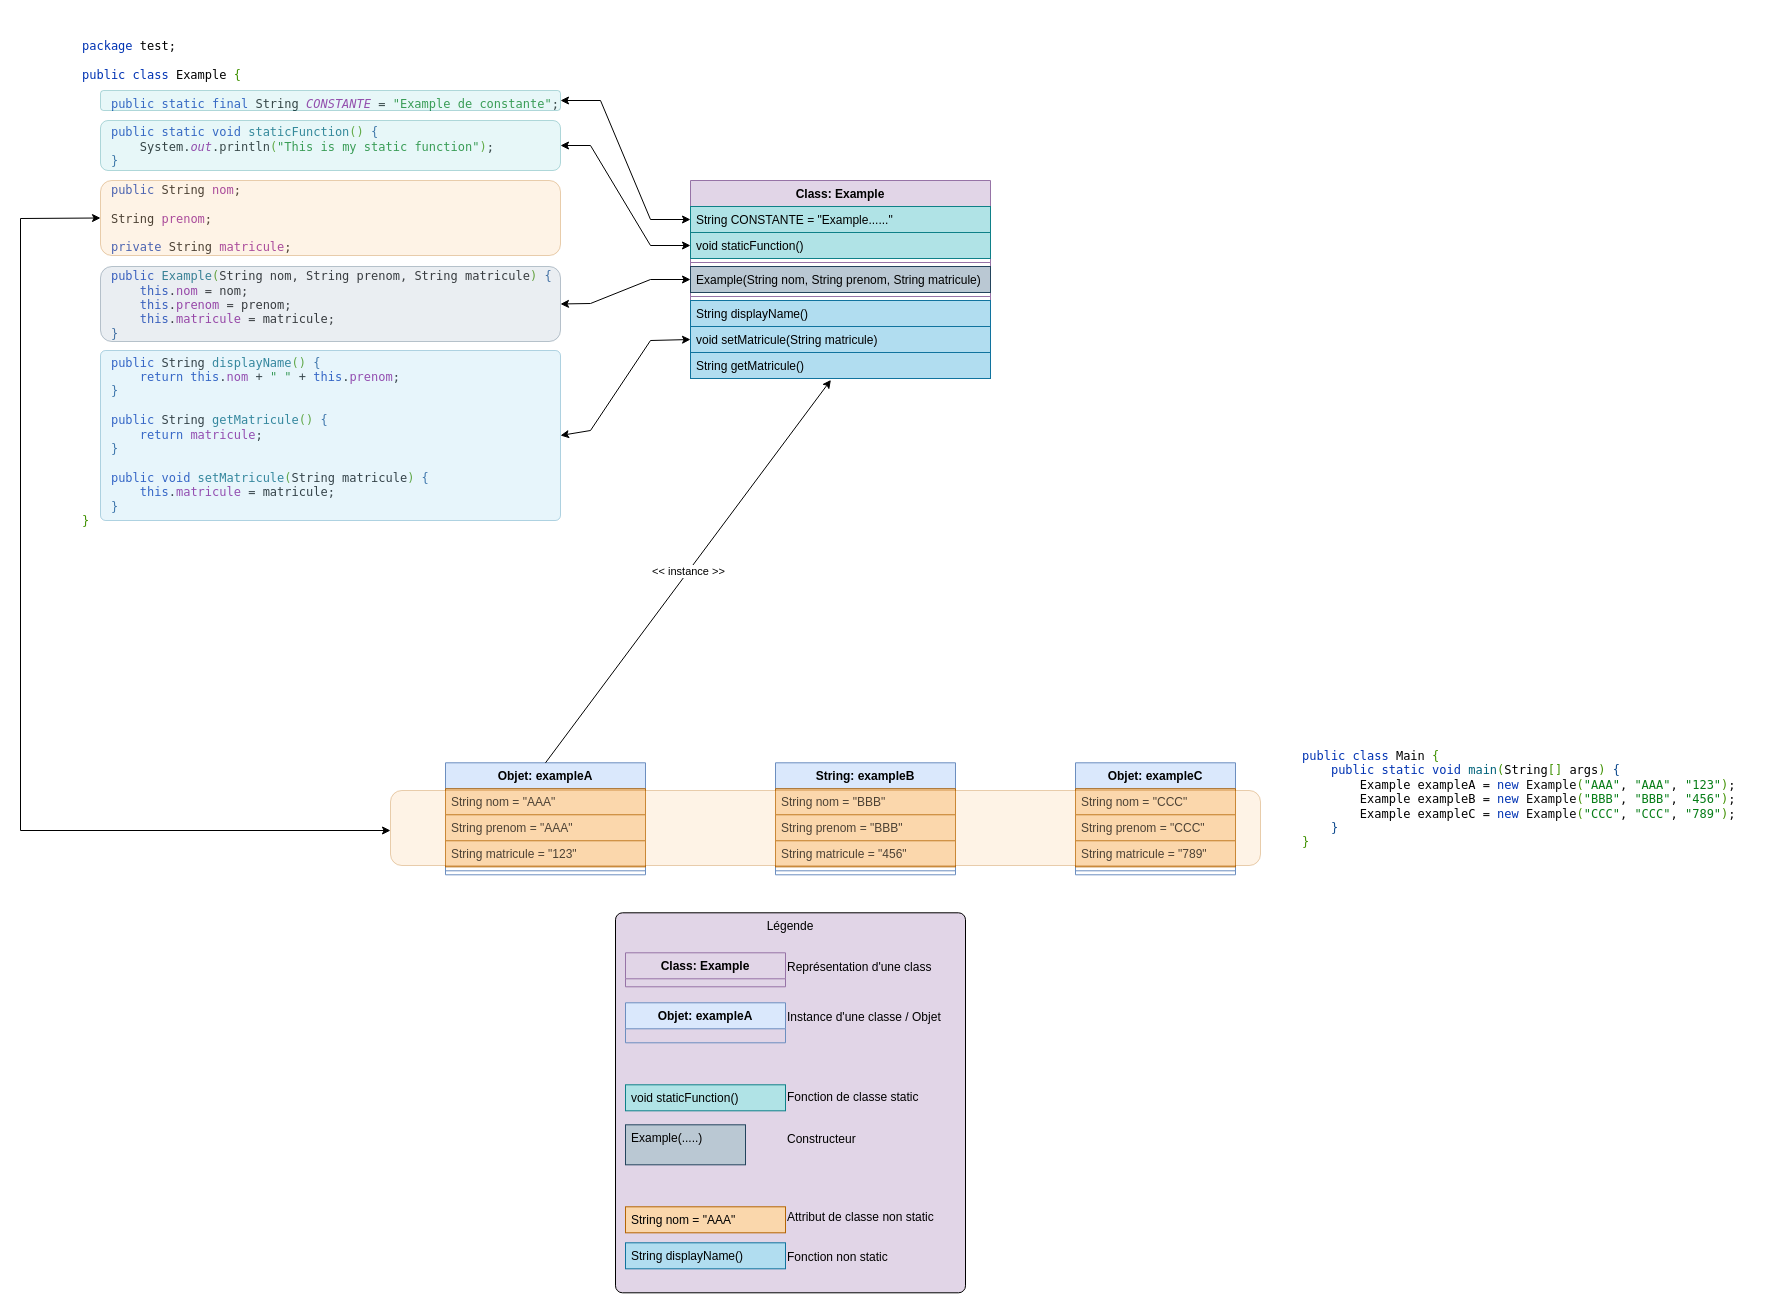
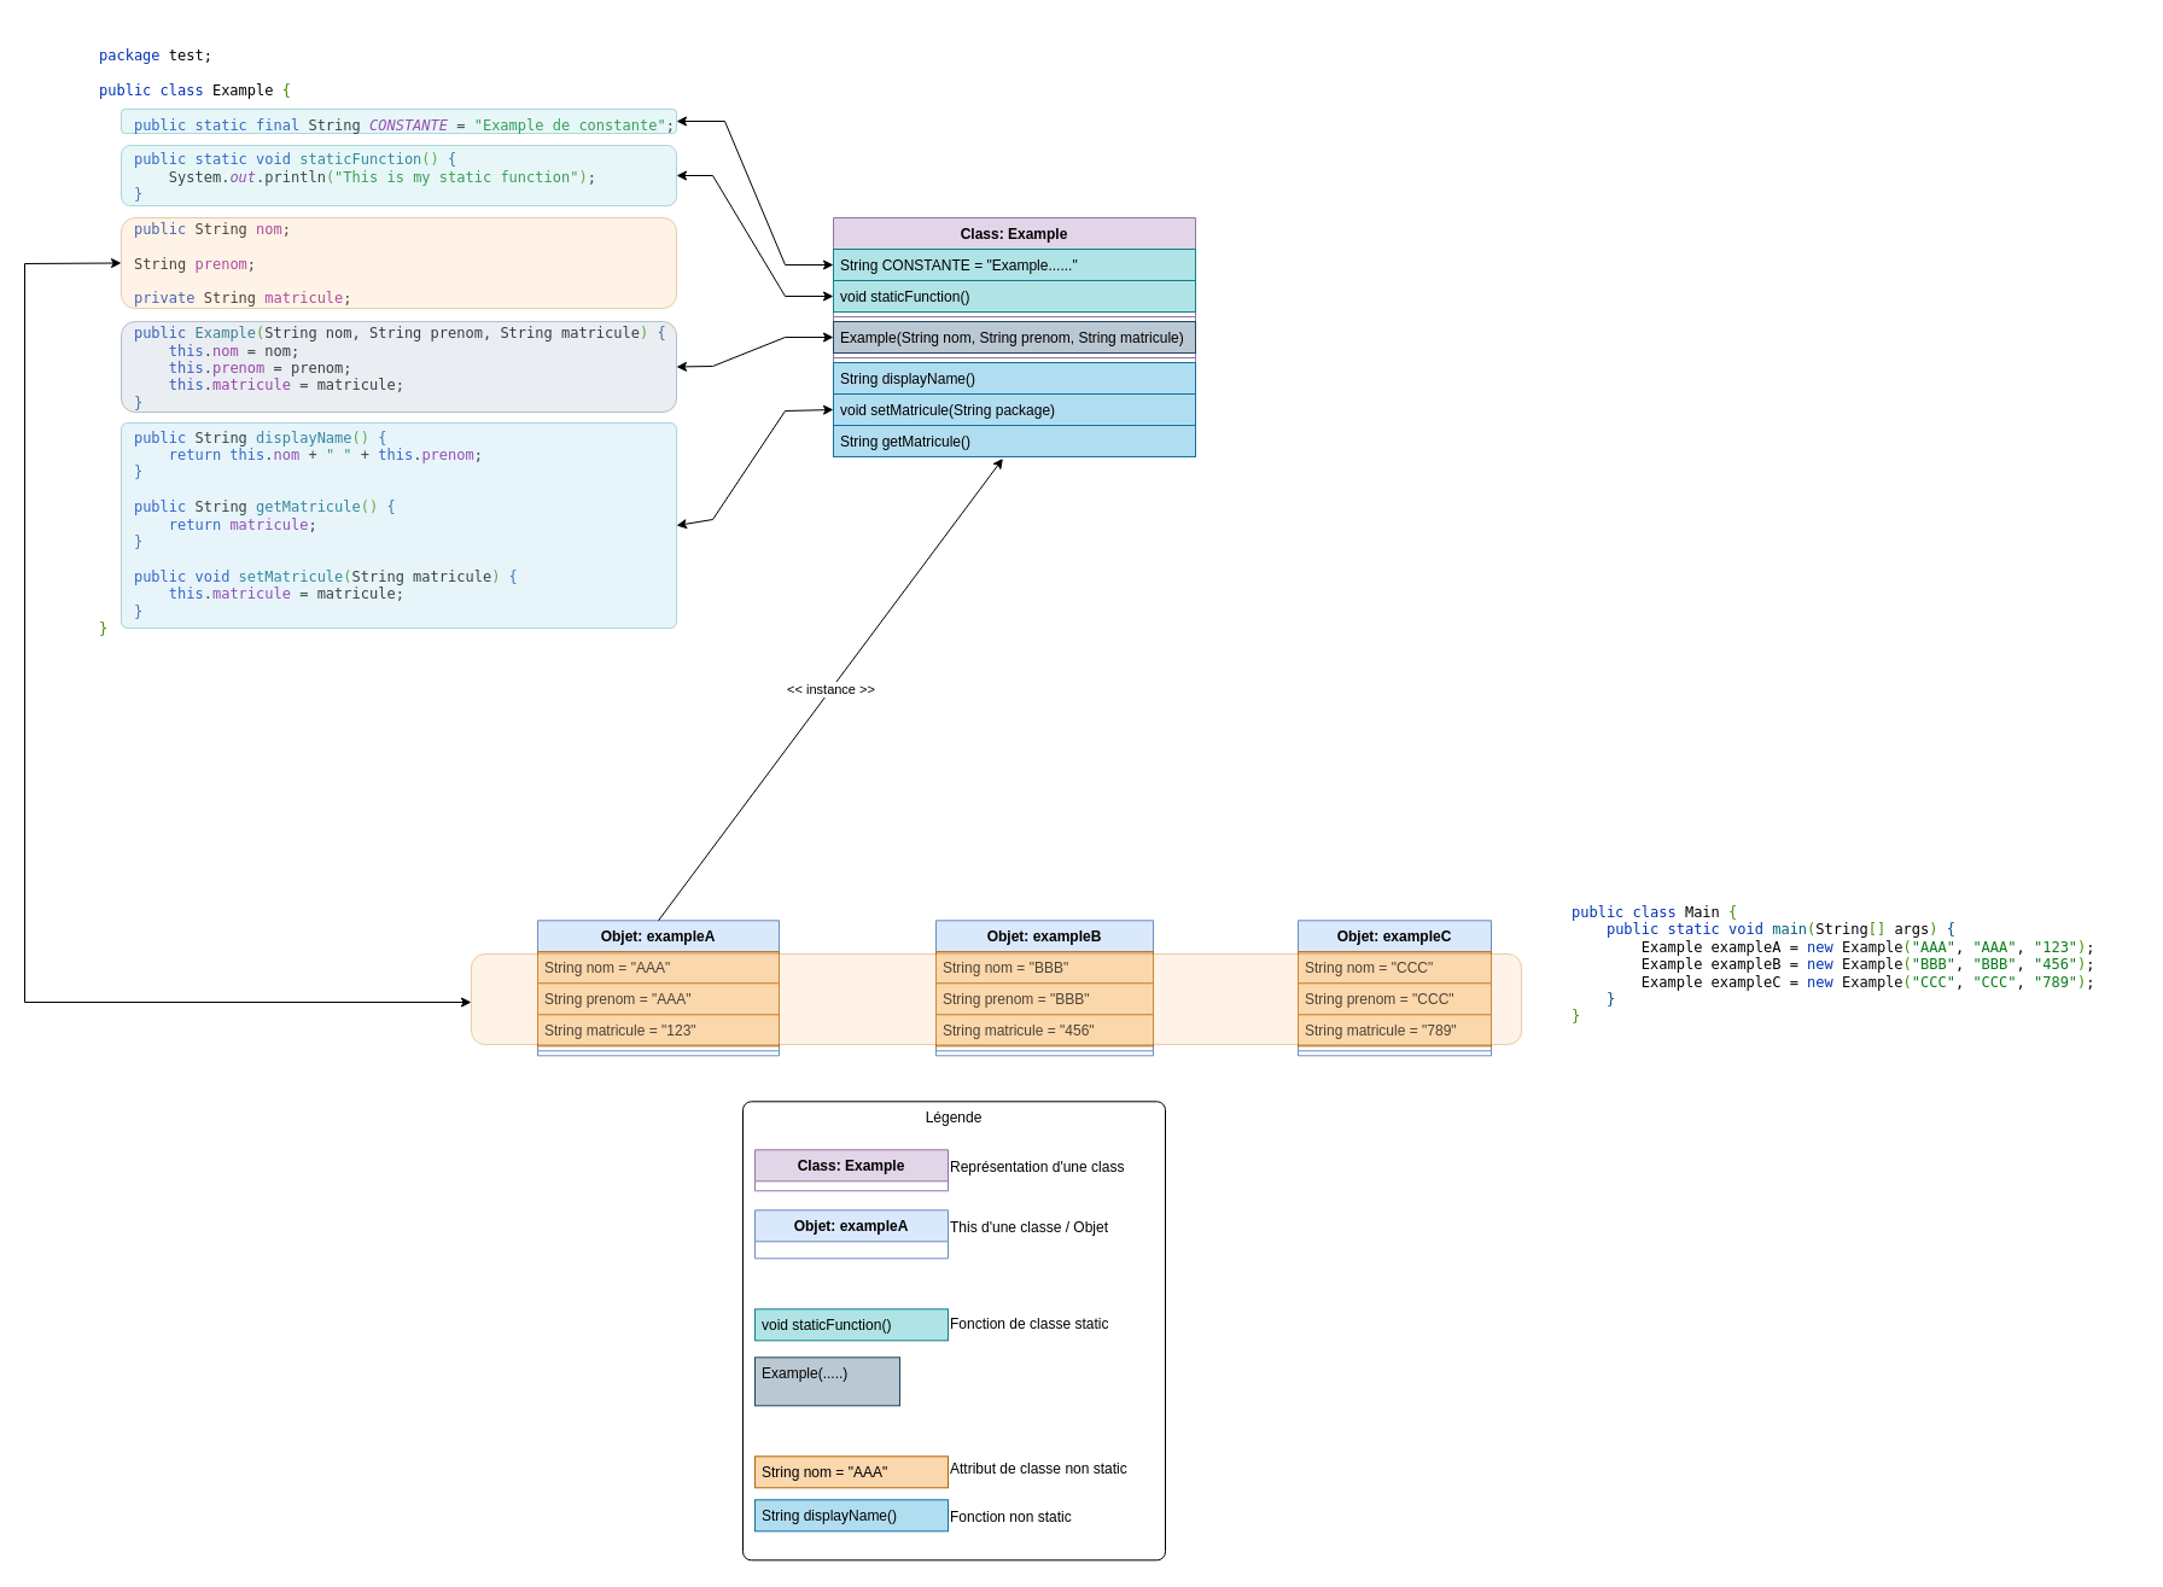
- <mxCell id="9" value="void setMatricule(String matricule)" style="text;strokeColor=#10739e;fillColor=#b1ddf0;align=left;verticalAlign=top;spacingLeft=4;spacingRight=4;overflow=hidden;rotatable=0;points=[[0,0.5],[1,0.5]];portConstraint=eastwest;whiteSpace=wrap;html=1;" vertex="1" parent="2"><mxGeometry y="146" width="300" height="26" as="geometry" /></mxCell>
+ <mxCell id="9" value="void setMatricule(String package)" style="text;strokeColor=#10739e;fillColor=#b1ddf0;align=left;verticalAlign=top;spacingLeft=4;spacingRight=4;overflow=hidden;rotatable=0;points=[[0,0.5],[1,0.5]];portConstraint=eastwest;whiteSpace=wrap;html=1;" vertex="1" parent="2"><mxGeometry y="146" width="300" height="26" as="geometry" /></mxCell>
- <mxCell id="18" value="String: exampleB" style="swimlane;fontStyle=1;align=center;verticalAlign=top;childLayout=stackLayout;horizontal=1;startSize=26;horizontalStack=0;resizeParent=1;resizeParentMax=0;resizeLast=0;collapsible=1;marginBottom=0;whiteSpace=wrap;html=1;fillColor=#dae8fc;strokeColor=#6c8ebf;" vertex="1" parent="1"><mxGeometry x="775" y="762.31" width="180" height="112" as="geometry" /></mxCell>
+ <mxCell id="18" value="Objet: exampleB" style="swimlane;fontStyle=1;align=center;verticalAlign=top;childLayout=stackLayout;horizontal=1;startSize=26;horizontalStack=0;resizeParent=1;resizeParentMax=0;resizeLast=0;collapsible=1;marginBottom=0;whiteSpace=wrap;html=1;fillColor=#dae8fc;strokeColor=#6c8ebf;" vertex="1" parent="1"><mxGeometry x="775" y="762.31" width="180" height="112" as="geometry" /></mxCell>
- <mxCell id="32" value="Instance d'une classe / Objet" style="text;html=1;align=left;verticalAlign=middle;resizable=0;points=[];autosize=1;strokeColor=none;fillColor=none;" vertex="1" parent="1"><mxGeometry x="785" y="1002.31" width="180" height="30" as="geometry" /></mxCell>
+ <mxCell id="32" value="This d'une classe / Objet" style="text;html=1;align=left;verticalAlign=middle;resizable=0;points=[];autosize=1;strokeColor=none;fillColor=none;" vertex="1" parent="1"><mxGeometry x="785" y="1002.31" width="180" height="30" as="geometry" /></mxCell>
- <mxCell id="28" value="Légende" style="rounded=1;whiteSpace=wrap;html=1;verticalAlign=top;arcSize=2;fillColor=#e1d5e7;" vertex="1" parent="1"><mxGeometry x="615" y="912.31" width="350" height="380" as="geometry" /></mxCell>
+ <mxCell id="28" value="Légende" style="rounded=1;whiteSpace=wrap;html=1;verticalAlign=top;arcSize=2;" vertex="1" parent="1"><mxGeometry x="615" y="912.31" width="350" height="380" as="geometry" /></mxCell>
- <mxCell id="38" value="Constructeur" style="text;html=1;align=left;verticalAlign=middle;resizable=0;points=[];autosize=1;strokeColor=none;fillColor=none;" vertex="1" parent="1"><mxGeometry x="785" y="1124.31" width="90" height="30" as="geometry" /></mxCell>
